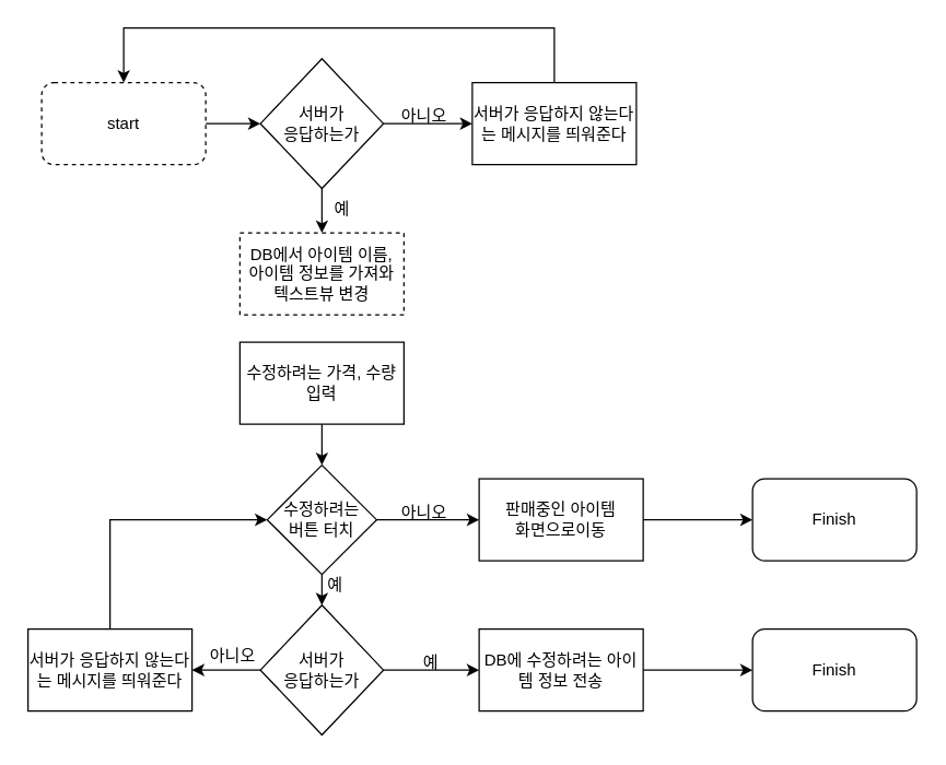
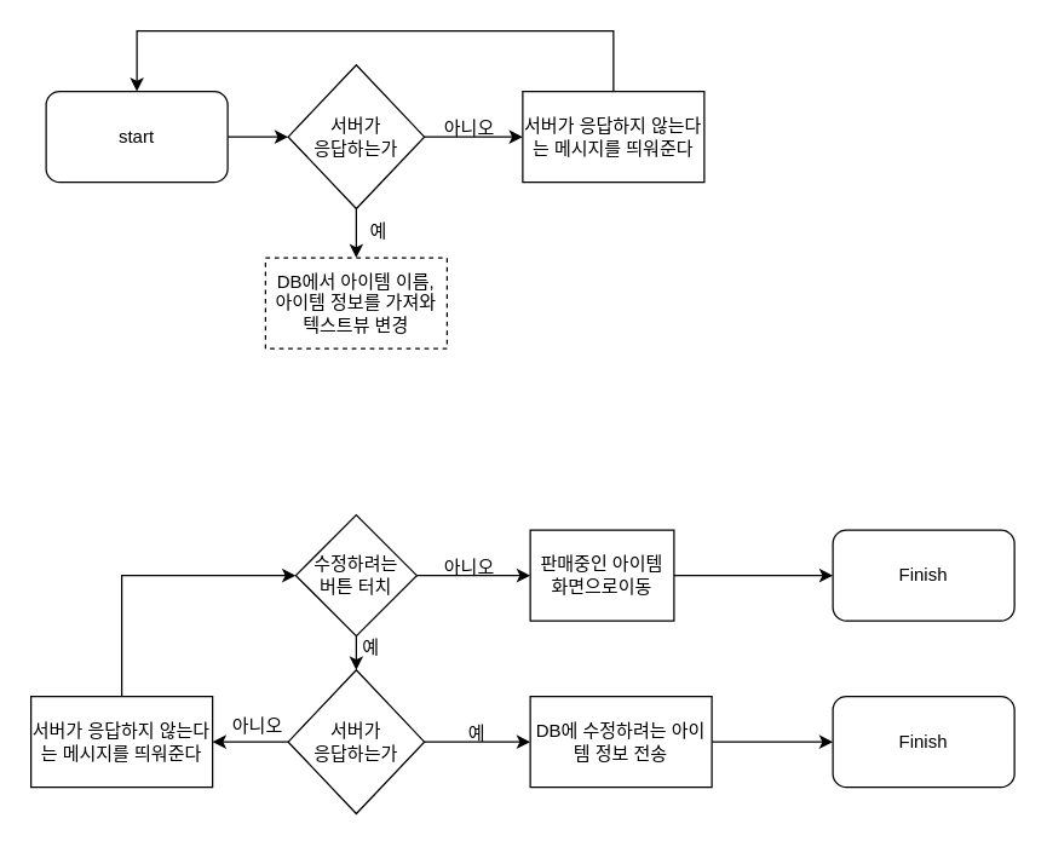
- <mxCell id="3" value="start" style="rounded=1;whiteSpace=wrap;html=1;dashed=1;" vertex="1" parent="1"><mxGeometry x="30" y="60" width="120" height="60" as="geometry" /></mxCell>
+ <mxCell id="3" value="start" style="rounded=1;whiteSpace=wrap;html=1;" vertex="1" parent="1"><mxGeometry x="30" y="60" width="120" height="60" as="geometry" /></mxCell>
- <mxCell id="31" value="수정하려는 가격, 수량 입력" style="rounded=0;whiteSpace=wrap;html=1;" vertex="1" parent="1"><mxGeometry x="175" y="250" width="120" height="60" as="geometry" /></mxCell>
- <mxCell id="30" style="edgeStyle=orthogonalEdgeStyle;rounded=0;orthogonalLoop=1;jettySize=auto;html=1;entryX=0.5;entryY=0;entryDx=0;entryDy=0;" edge="1" parent="1" source="31" target="13"><mxGeometry relative="1" as="geometry" /></mxCell>
- <mxCell id="17" value="판매중인 아이템&lt;br&gt;화면으로이동" style="whiteSpace=wrap;html=1;" vertex="1" parent="1"><mxGeometry x="350" y="350" width="120" height="60" as="geometry" /></mxCell>
+ <mxCell id="17" value="판매중인 아이템&lt;br&gt;화면으로이동" style="whiteSpace=wrap;html=1;" vertex="1" parent="1"><mxGeometry x="350" y="350" width="95" height="60" as="geometry" /></mxCell>
